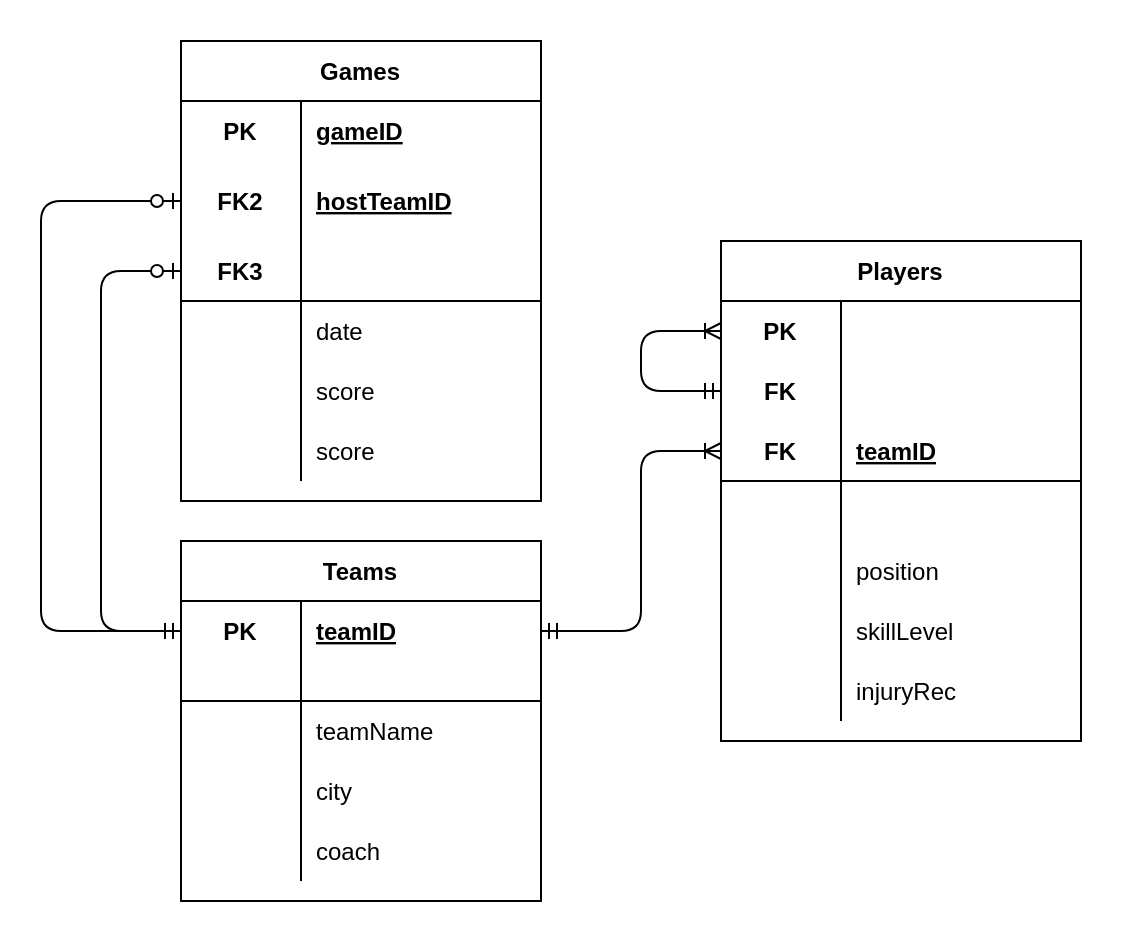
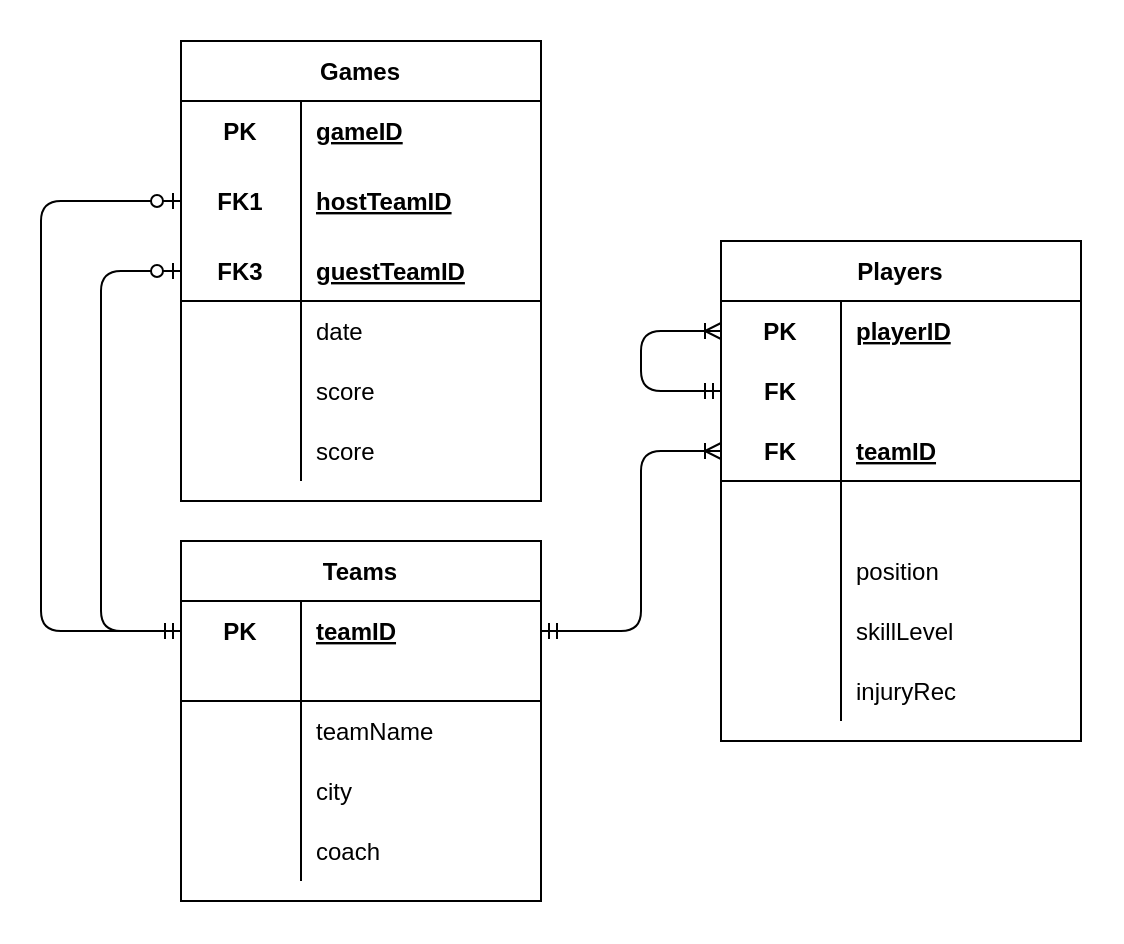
- <mxCell id="7" value="FK2" style="shape=partialRectangle;connectable=0;fillColor=none;top=0;left=0;bottom=0;right=0;fontStyle=1;overflow=hidden;" vertex="1" parent="6"><mxGeometry width="60" height="40" as="geometry" /></mxCell>
+ <mxCell id="7" value="FK1" style="shape=partialRectangle;connectable=0;fillColor=none;top=0;left=0;bottom=0;right=0;fontStyle=1;overflow=hidden;" vertex="1" parent="6"><mxGeometry width="60" height="40" as="geometry" /></mxCell>
+ <mxCell id="11" value="guestTeamID" style="shape=partialRectangle;connectable=0;fillColor=none;top=0;left=0;bottom=0;right=0;align=left;spacingLeft=6;fontStyle=5;overflow=hidden;" vertex="1" parent="9"><mxGeometry x="60" width="120" height="30" as="geometry" /></mxCell>
+ <mxCell id="41" value="playerID" style="shape=partialRectangle;connectable=0;fillColor=none;top=0;left=0;bottom=0;right=0;align=left;spacingLeft=6;fontStyle=5;overflow=hidden;" vertex="1" parent="39"><mxGeometry x="60" width="120" height="30" as="geometry" /></mxCell>
